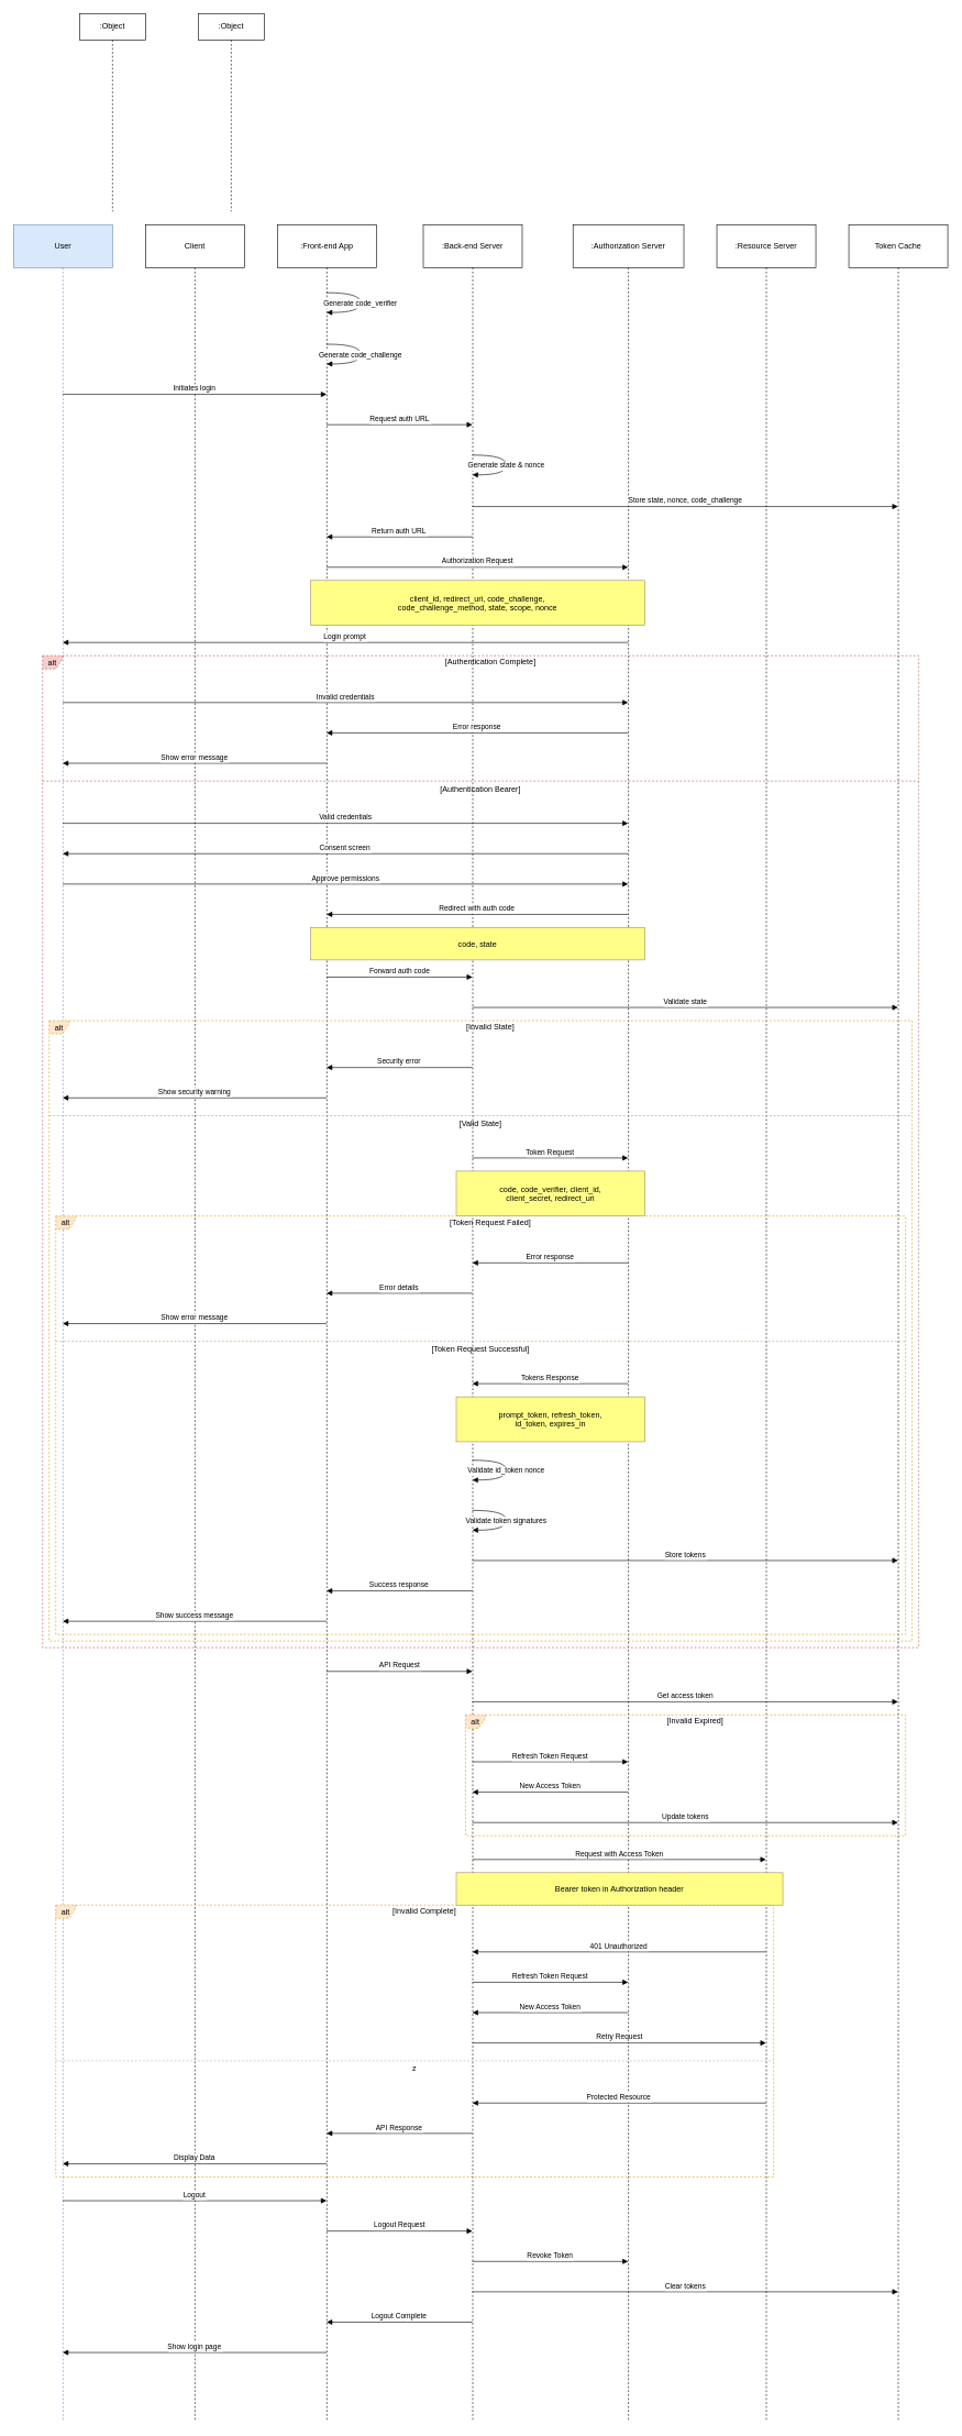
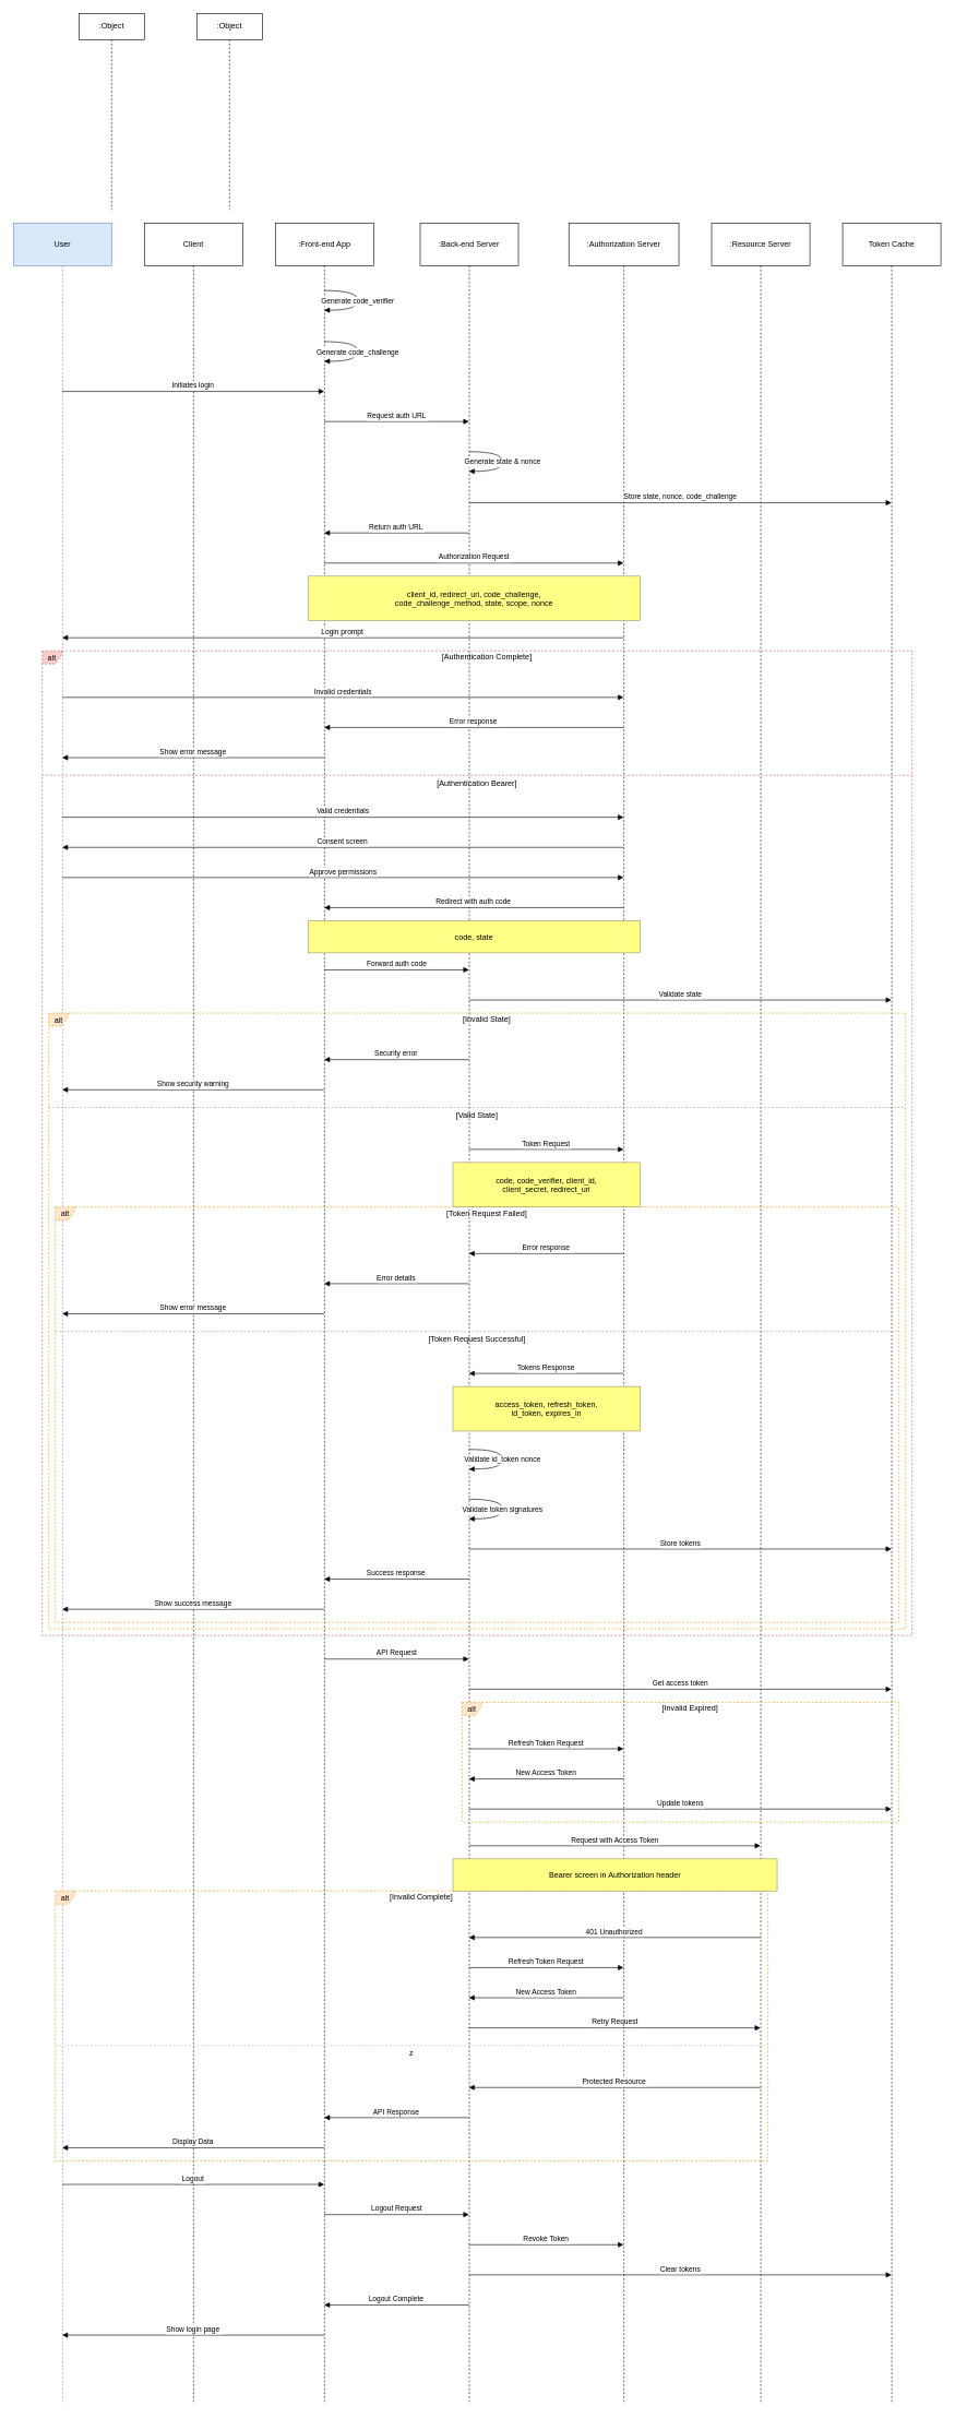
- <mxCell id="77" value="prompt_token, refresh_token,&#10;id_token, expires_in" style="fillColor=#ffff88;strokeColor=#9E916F;" vertex="1" parent="1"><mxGeometry x="691" y="2116" width="286" height="68" as="geometry" /></mxCell>
+ <mxCell id="77" value="access_token, refresh_token,&#10;id_token, expires_in" style="fillColor=#ffff88;strokeColor=#9E916F;" vertex="1" parent="1"><mxGeometry x="691" y="2116" width="286" height="68" as="geometry" /></mxCell>
- <mxCell id="78" value="Bearer token in Authorization header" style="fillColor=#ffff88;strokeColor=#9E916F;" vertex="1" parent="1"><mxGeometry x="691" y="2837" width="495" height="49" as="geometry" /></mxCell>
+ <mxCell id="78" value="Bearer screen in Authorization header" style="fillColor=#ffff88;strokeColor=#9E916F;" vertex="1" parent="1"><mxGeometry x="691" y="2837" width="495" height="49" as="geometry" /></mxCell>
